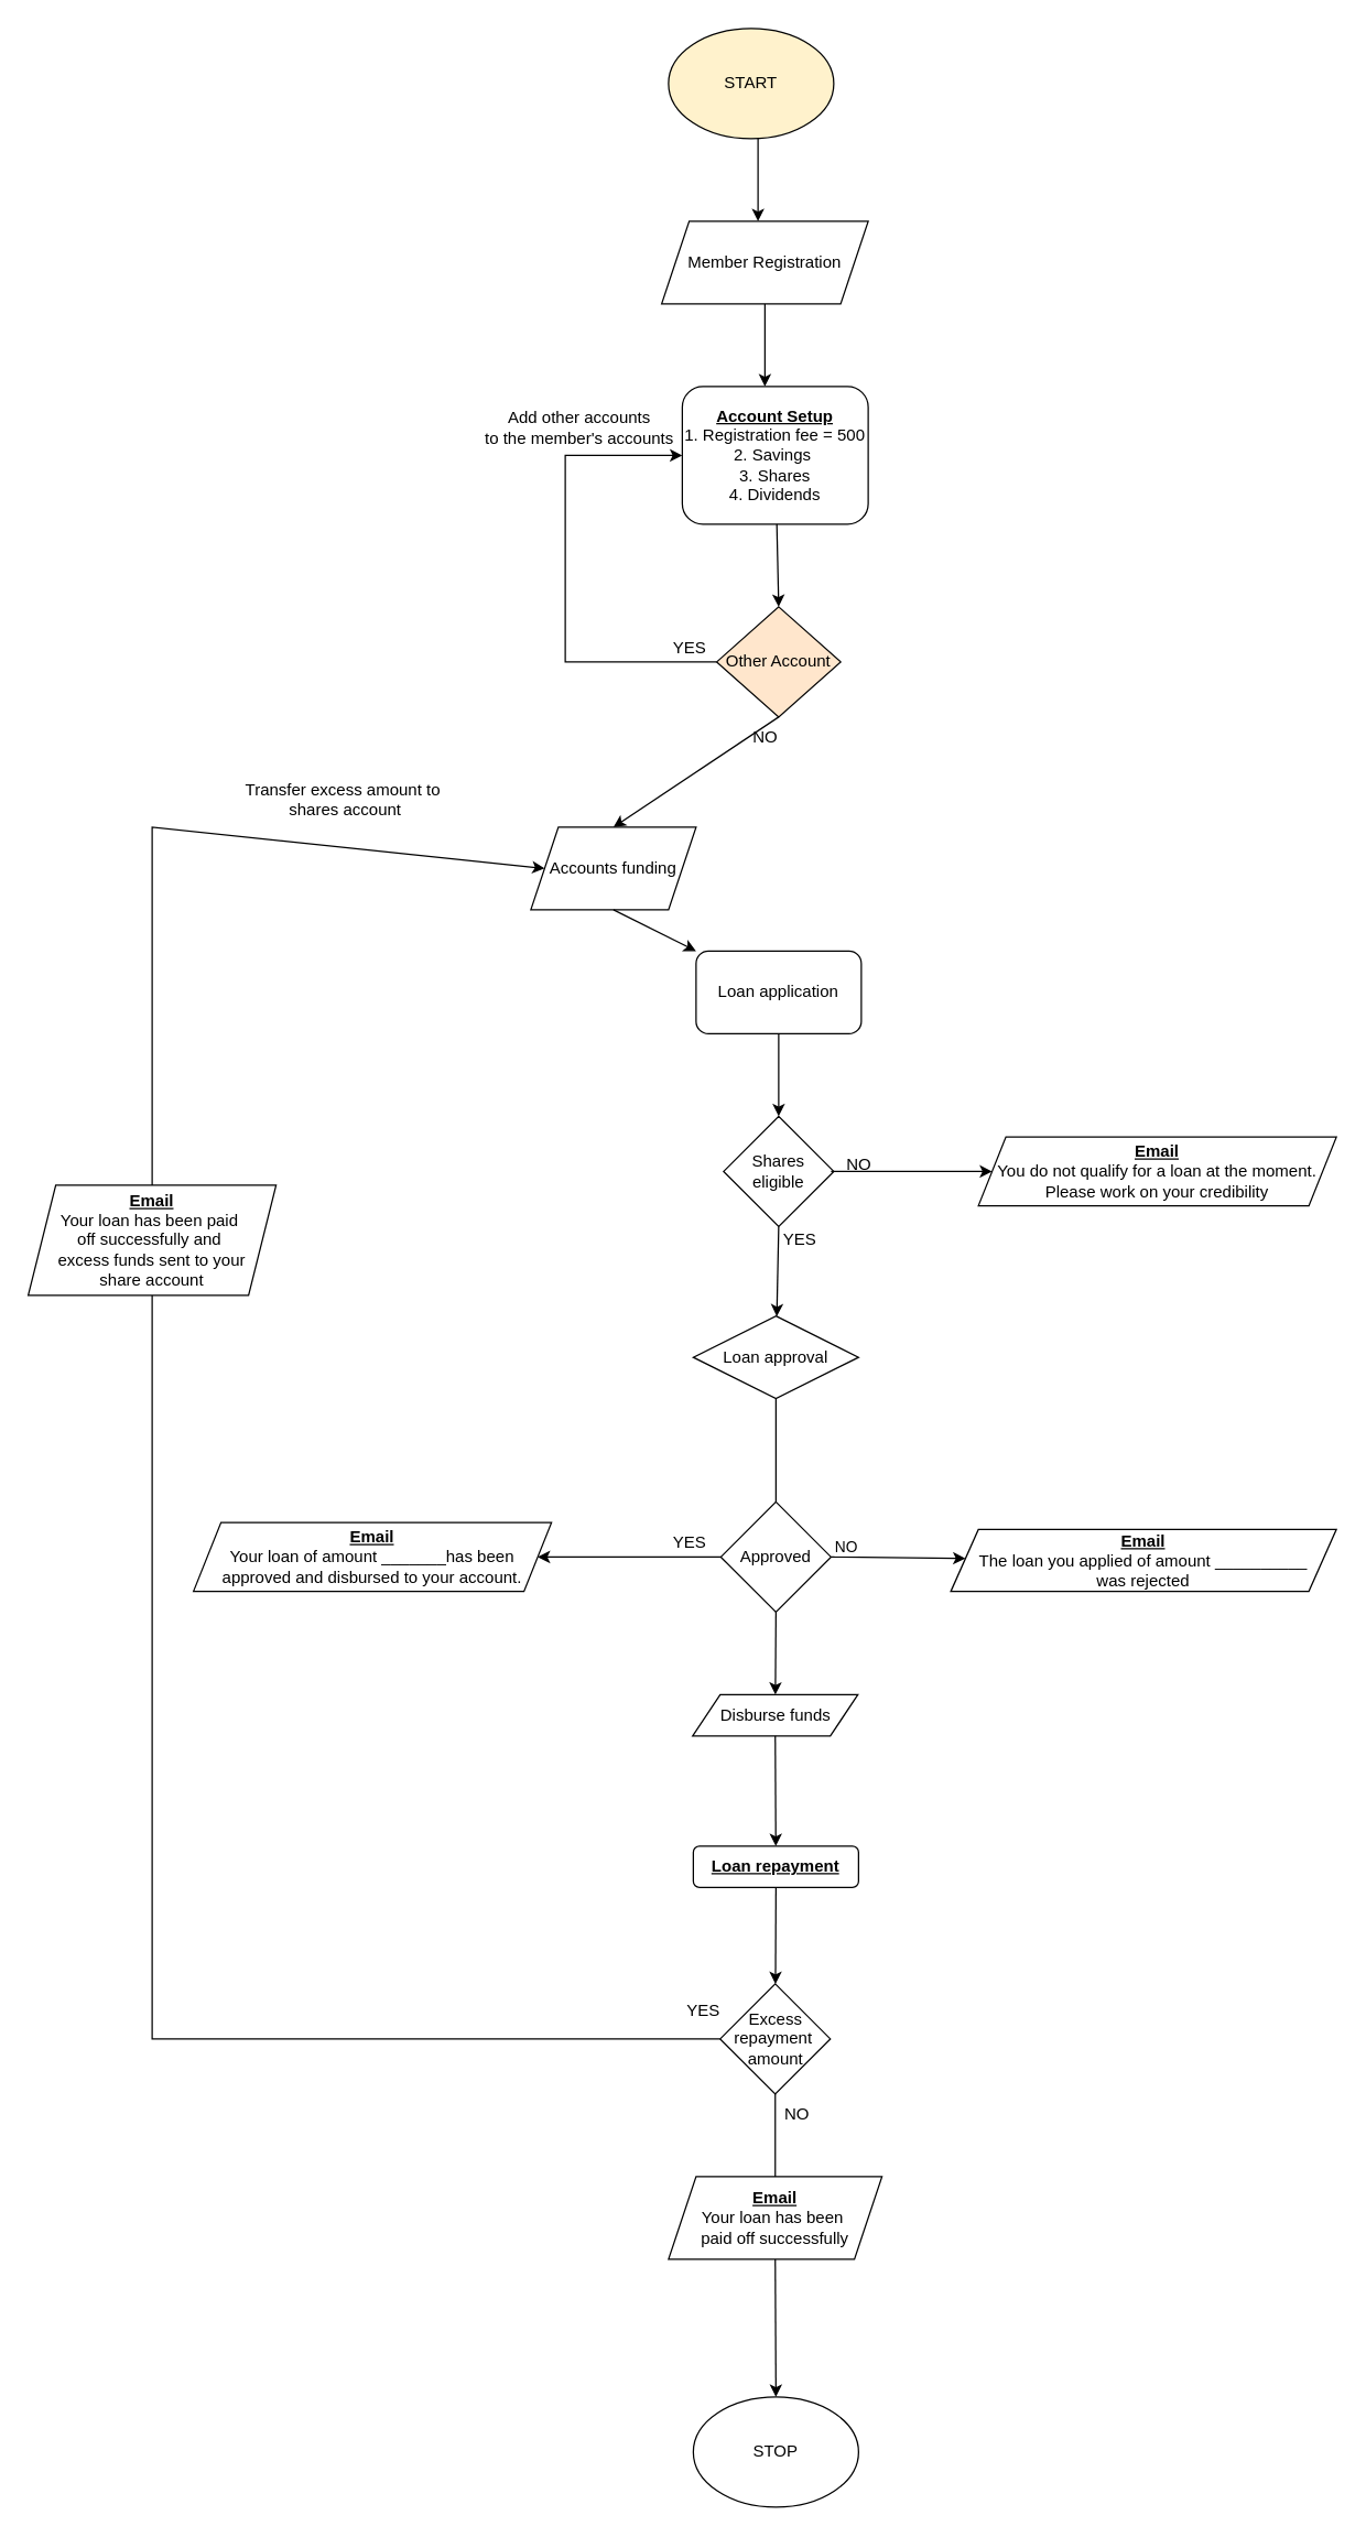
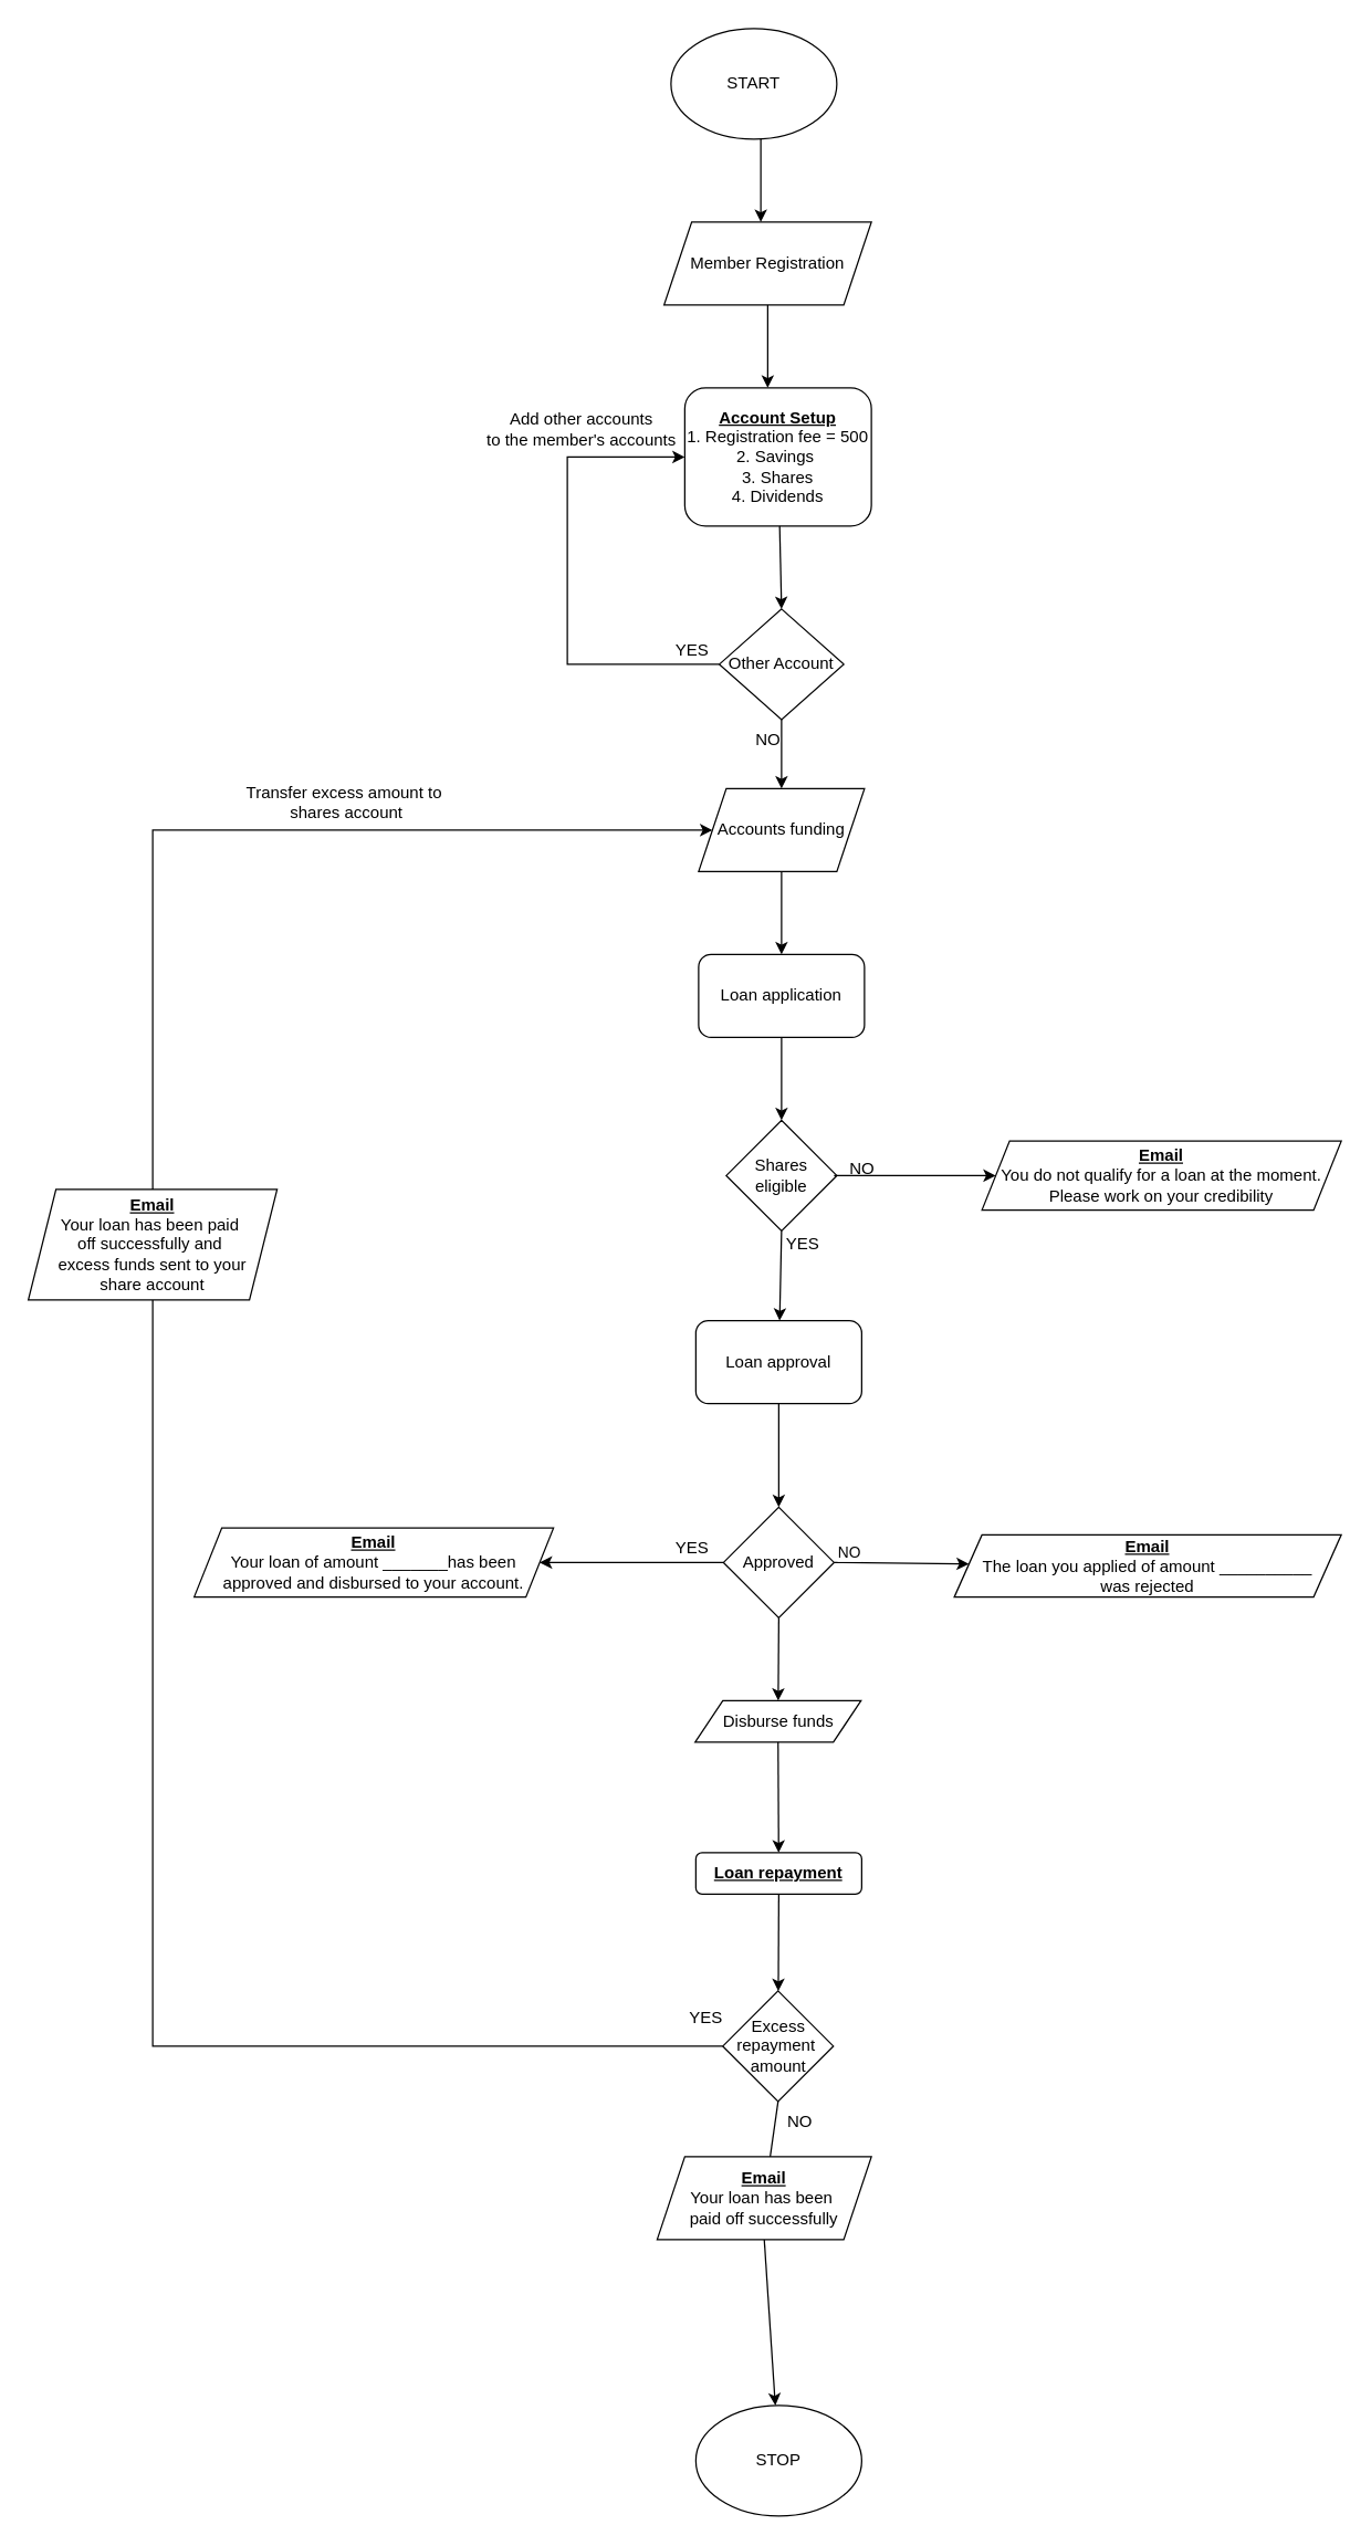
- <mxCell id="26" value="START" style="ellipse;whiteSpace=wrap;html=1;fillColor=#fff2cc;" vertex="1" parent="1"><mxGeometry x="485" y="20" width="120" height="80" as="geometry" /></mxCell>
+ <mxCell id="26" value="START" style="ellipse;whiteSpace=wrap;html=1;" vertex="1" parent="1"><mxGeometry x="485" y="20" width="120" height="80" as="geometry" /></mxCell>
- <mxCell id="4" value="Other Account" style="rhombus;whiteSpace=wrap;html=1;fillColor=#ffe6cc;" vertex="1" parent="1"><mxGeometry x="520" y="440" width="90" height="80" as="geometry" /></mxCell>
+ <mxCell id="4" value="Other Account" style="rhombus;whiteSpace=wrap;html=1;" vertex="1" parent="1"><mxGeometry x="520" y="440" width="90" height="80" as="geometry" /></mxCell>
- <mxCell id="7" value="Accounts funding" style="shape=parallelogram;perimeter=parallelogramPerimeter;whiteSpace=wrap;html=1;fixedSize=1;" vertex="1" parent="1"><mxGeometry x="385" y="600" width="120" height="60" as="geometry" /></mxCell>
+ <mxCell id="7" value="Accounts funding" style="shape=parallelogram;perimeter=parallelogramPerimeter;whiteSpace=wrap;html=1;fixedSize=1;" vertex="1" parent="1"><mxGeometry x="505" y="570" width="120" height="60" as="geometry" /></mxCell>
- <mxCell id="15" value="Loan approval" style="rhombus;whiteSpace=wrap;html=1;" vertex="1" parent="1"><mxGeometry x="503" y="955" width="120" height="60" as="geometry" /></mxCell>
+ <mxCell id="15" value="Loan approval" style="rounded=1;whiteSpace=wrap;html=1;" vertex="1" parent="1"><mxGeometry x="503" y="955" width="120" height="60" as="geometry" /></mxCell>
- <mxCell id="32" value="" style="endArrow=none;html=1;rounded=0;exitX=0.5;exitY=1;exitDx=0;exitDy=0;" edge="1" parent="1" source="15" target="16"><mxGeometry width="50" height="50" relative="1" as="geometry"><mxPoint x="710" y="1070" as="sourcePoint" /><mxPoint x="760" y="1020" as="targetPoint" /></mxGeometry></mxCell>
+ <mxCell id="32" value="" style="endArrow=classic;html=1;rounded=0;exitX=0.5;exitY=1;exitDx=0;exitDy=0;" edge="1" parent="1" source="15" target="16"><mxGeometry width="50" height="50" relative="1" as="geometry"><mxPoint x="710" y="1070" as="sourcePoint" /><mxPoint x="760" y="1020" as="targetPoint" /></mxGeometry></mxCell>
- <mxCell id="41" value="&lt;u style=&quot;font-weight: bold;&quot;&gt;Email&lt;/u&gt;&lt;br&gt;Your loan has been&amp;nbsp;&lt;br&gt;paid off successfully" style="shape=parallelogram;perimeter=parallelogramPerimeter;whiteSpace=wrap;html=1;fixedSize=1;" vertex="1" parent="1"><mxGeometry x="485" y="1580" width="155" height="60" as="geometry" /></mxCell>
+ <mxCell id="41" value="&lt;u style=&quot;font-weight: bold;&quot;&gt;Email&lt;/u&gt;&lt;br&gt;Your loan has been&amp;nbsp;&lt;br&gt;paid off successfully" style="shape=parallelogram;perimeter=parallelogramPerimeter;whiteSpace=wrap;html=1;fixedSize=1;" vertex="1" parent="1"><mxGeometry x="475" y="1560" width="155" height="60" as="geometry" /></mxCell>
